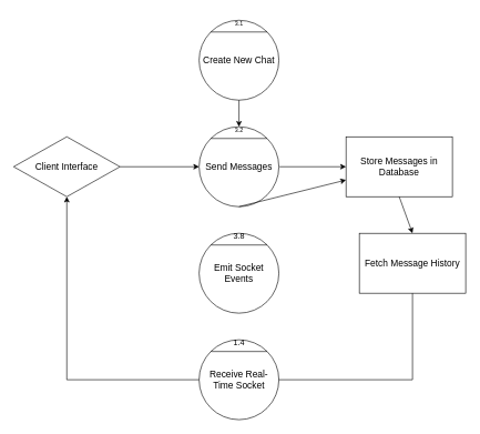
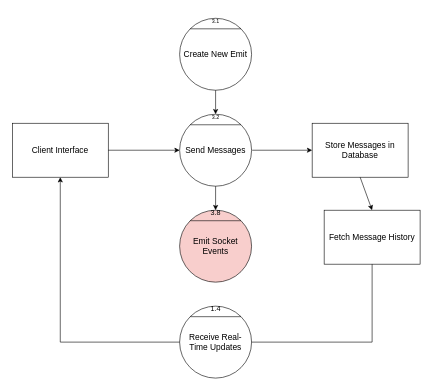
- <mxCell id="5" value="&lt;font style=&quot;font-size: 14px;&quot;&gt;Create New Chat&lt;/font&gt;" style="ellipse;whiteSpace=wrap;html=1;aspect=fixed;" vertex="1" parent="1"><mxGeometry x="299" y="30" width="120" height="120" as="geometry" /></mxCell>
+ <mxCell id="5" value="&lt;font style=&quot;font-size: 14px;&quot;&gt;Create New Emit&lt;/font&gt;" style="ellipse;whiteSpace=wrap;html=1;aspect=fixed;" vertex="1" parent="1"><mxGeometry x="299" y="30" width="120" height="120" as="geometry" /></mxCell>
- <mxCell id="2" value="&lt;font style=&quot;font-size: 14px;&quot;&gt;Client Interface&lt;/font&gt;" style="rhombus;whiteSpace=wrap;html=1;" vertex="1" parent="1"><mxGeometry x="20" y="205" width="160" height="90" as="geometry" /></mxCell>
+ <mxCell id="2" value="&lt;font style=&quot;font-size: 14px;&quot;&gt;Client Interface&lt;/font&gt;" style="rounded=0;whiteSpace=wrap;html=1;" vertex="1" parent="1"><mxGeometry x="20" y="205" width="160" height="90" as="geometry" /></mxCell>
- <mxCell id="14" value="" style="endArrow=classic;html=1;rounded=0;exitX=0.5;exitY=1;exitDx=0;exitDy=0;" edge="1" parent="1" source="3" target="7"><mxGeometry width="50" height="50" relative="1" as="geometry"><mxPoint x="500" y="320" as="sourcePoint" /><mxPoint x="550" y="270" as="targetPoint" /></mxGeometry></mxCell>
+ <mxCell id="14" value="" style="endArrow=classic;html=1;rounded=0;exitX=0.5;exitY=1;exitDx=0;exitDy=0;entryX=0.5;entryY=0;entryDx=0;entryDy=0;" edge="1" parent="1" source="3" target="4"><mxGeometry width="50" height="50" relative="1" as="geometry"><mxPoint x="500" y="320" as="sourcePoint" /><mxPoint x="550" y="270" as="targetPoint" /></mxGeometry></mxCell>
- <mxCell id="4" value="&lt;font style=&quot;font-size: 14px;&quot;&gt;Emit Socket Events&lt;/font&gt;" style="ellipse;whiteSpace=wrap;html=1;aspect=fixed;" vertex="1" parent="1"><mxGeometry x="299" y="350" width="120" height="120" as="geometry" /></mxCell>
+ <mxCell id="4" value="&lt;font style=&quot;font-size: 14px;&quot;&gt;Emit Socket Events&lt;/font&gt;" style="ellipse;whiteSpace=wrap;html=1;aspect=fixed;fillColor=#f8cecc;" vertex="1" parent="1"><mxGeometry x="299" y="350" width="120" height="120" as="geometry" /></mxCell>
- <mxCell id="6" value="&lt;font style=&quot;font-size: 14px;&quot;&gt;Receive Real-Time Socket&lt;/font&gt;" style="ellipse;whiteSpace=wrap;html=1;aspect=fixed;" vertex="1" parent="1"><mxGeometry x="299" y="510" width="120" height="120" as="geometry" /></mxCell>
+ <mxCell id="6" value="&lt;font style=&quot;font-size: 14px;&quot;&gt;Receive Real-Time Updates&lt;/font&gt;" style="ellipse;whiteSpace=wrap;html=1;aspect=fixed;" vertex="1" parent="1"><mxGeometry x="299" y="510" width="120" height="120" as="geometry" /></mxCell>
